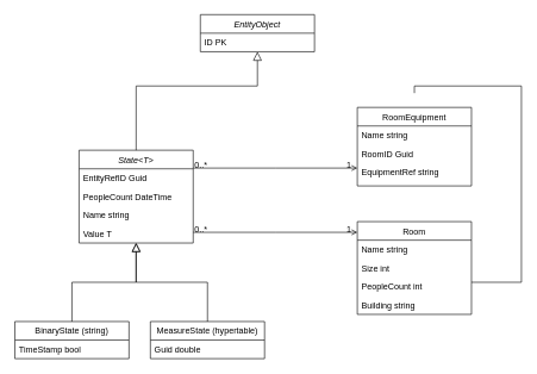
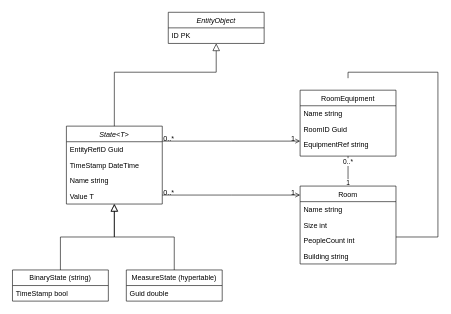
- <mxCell id="4" value="PeopleCount DateTime" style="text;align=left;verticalAlign=top;spacingLeft=4;spacingRight=4;overflow=hidden;rotatable=0;points=[[0,0.5],[1,0.5]];portConstraint=eastwest;rounded=0;shadow=0;html=0;" parent="2" vertex="1"><mxGeometry y="52" width="160" height="26" as="geometry" /></mxCell>
+ <mxCell id="4" value="TimeStamp DateTime" style="text;align=left;verticalAlign=top;spacingLeft=4;spacingRight=4;overflow=hidden;rotatable=0;points=[[0,0.5],[1,0.5]];portConstraint=eastwest;rounded=0;shadow=0;html=0;" parent="2" vertex="1"><mxGeometry y="52" width="160" height="26" as="geometry" /></mxCell>
+ <mxCell id="20" style="edgeStyle=orthogonalEdgeStyle;rounded=0;orthogonalLoop=1;jettySize=auto;html=1;endArrow=none;endFill=0;" edge="1" parent="1" source="23" target="13"><mxGeometry relative="1" as="geometry"><mxPoint x="580" y="260" as="targetPoint" /></mxGeometry></mxCell>
+ <mxCell id="21" value="0..*" style="edgeLabel;html=1;align=center;verticalAlign=middle;resizable=0;points=[];" vertex="1" connectable="0" parent="20"><mxGeometry x="0.75" y="1" relative="1" as="geometry"><mxPoint y="3" as="offset" /></mxGeometry></mxCell>
+ <mxCell id="22" value="1" style="edgeLabel;html=1;align=center;verticalAlign=middle;resizable=0;points=[];" vertex="1" connectable="0" parent="20"><mxGeometry x="-0.317" y="1" relative="1" as="geometry"><mxPoint y="11" as="offset" /></mxGeometry></mxCell>
